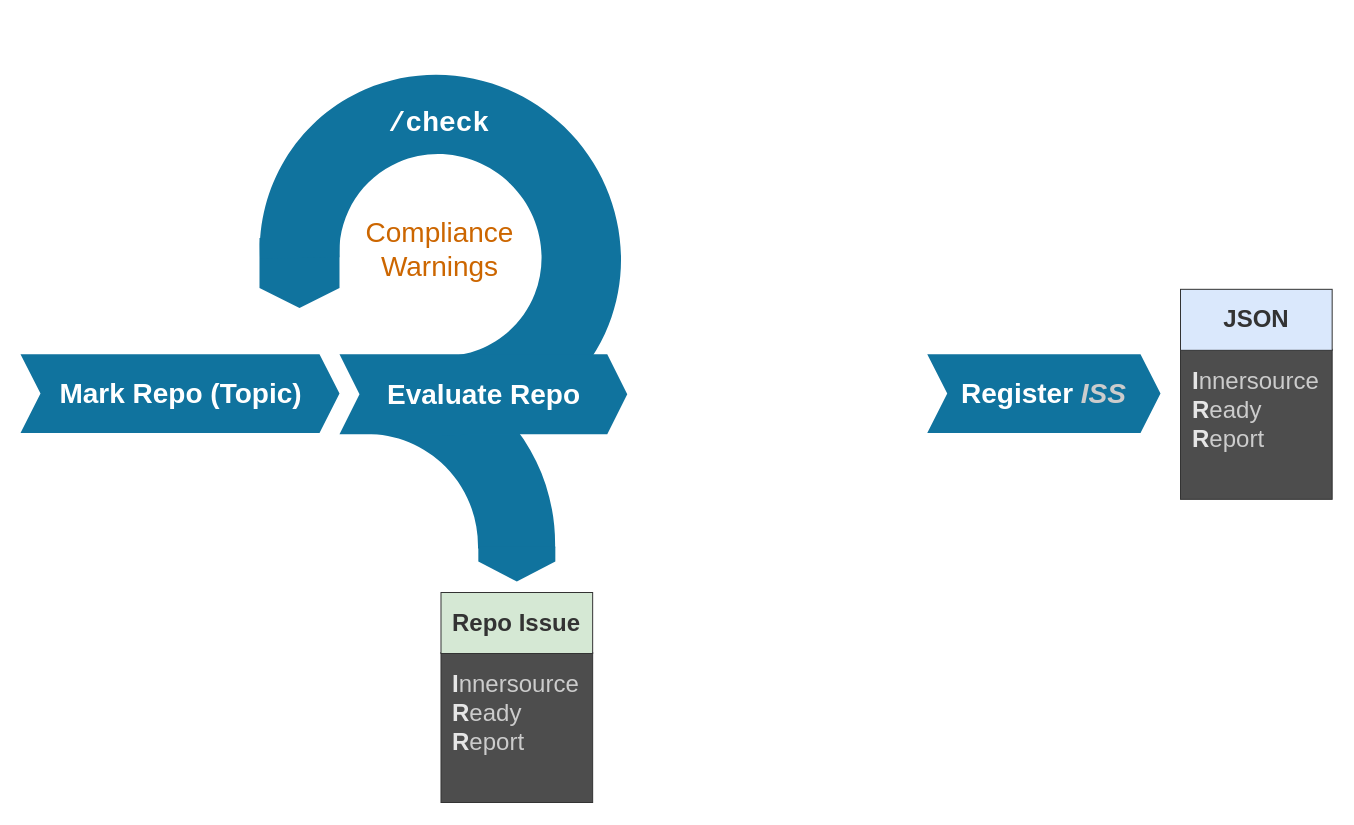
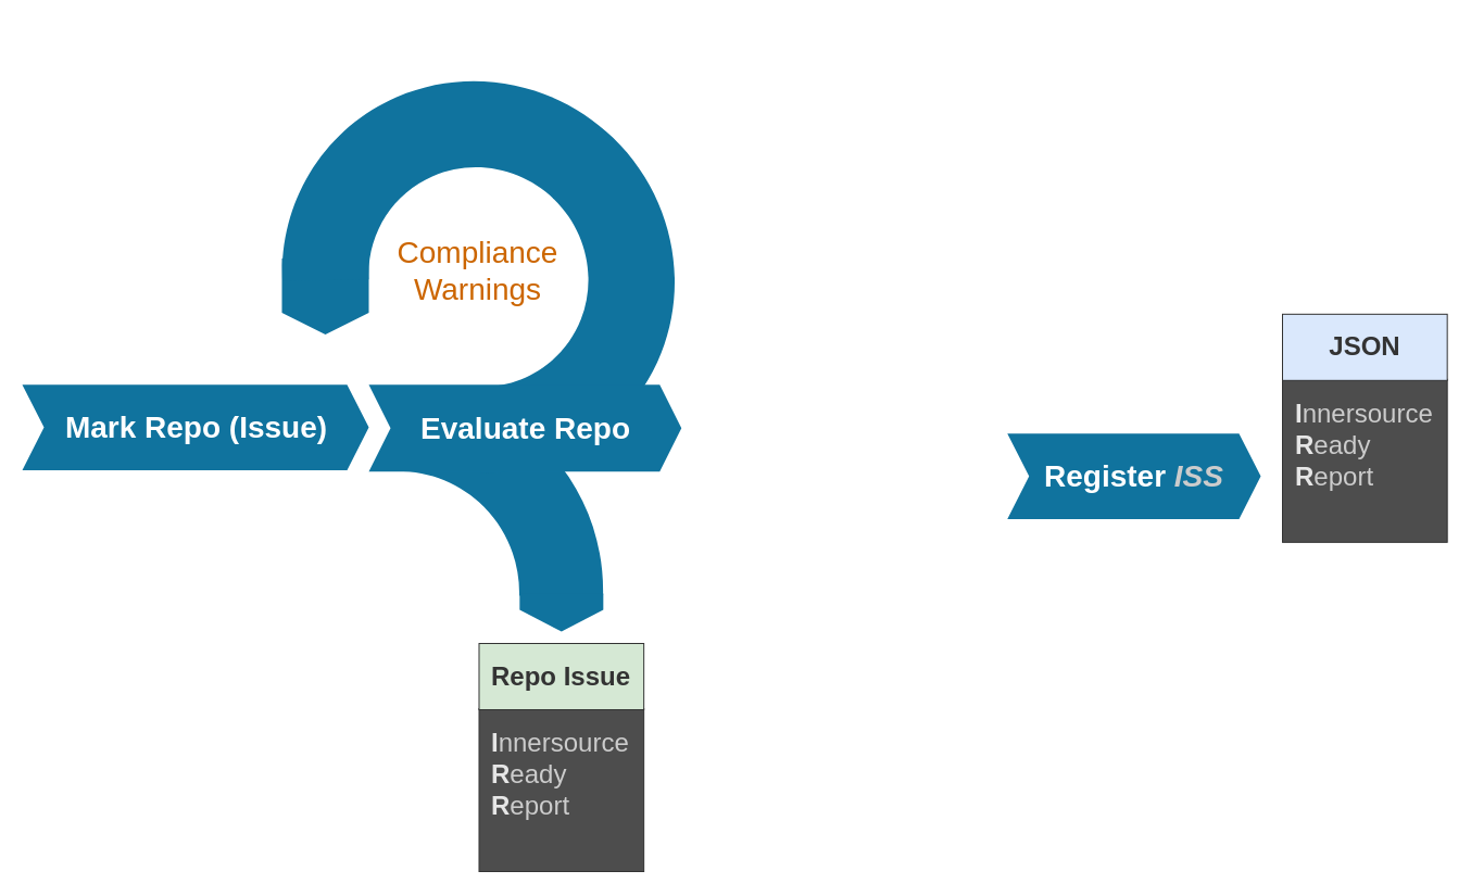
- <mxCell id="12" value="&lt;font size=&quot;1&quot; face=&quot;Courier New&quot; style=&quot;&quot;&gt;&lt;b style=&quot;font-size: 28px;&quot;&gt;/check&lt;/b&gt;&lt;/font&gt;" style="text;html=1;strokeColor=none;fillColor=none;align=center;verticalAlign=middle;whiteSpace=wrap;rounded=0;fontSize=24;fontColor=#FFFFFF;" parent="1" vertex="1"><mxGeometry x="394.95" y="50.4" width="87.75" height="42" as="geometry" /></mxCell>
- <mxCell id="10" value="&lt;font style=&quot;font-size: 28px;&quot;&gt;Mark Repo (Topic)&lt;/font&gt;" style="html=1;shape=mxgraph.infographic.ribbonSimple;notch1=20;notch2=20;fillColor=#10739E;strokeColor=none;align=center;verticalAlign=middle;fontColor=#ffffff;fontSize=24;fontStyle=1;" parent="1" vertex="1"><mxGeometry x="20" y="301.82" width="319" height="78.58" as="geometry" /></mxCell>
+ <mxCell id="10" value="&lt;font style=&quot;font-size: 28px;&quot;&gt;Mark Repo (Issue)&lt;/font&gt;" style="html=1;shape=mxgraph.infographic.ribbonSimple;notch1=20;notch2=20;fillColor=#10739E;strokeColor=none;align=center;verticalAlign=middle;fontColor=#ffffff;fontSize=24;fontStyle=1;" parent="1" vertex="1"><mxGeometry x="20" y="301.82" width="319" height="78.58" as="geometry" /></mxCell>
- <mxCell id="4" value="Register &lt;i&gt;&lt;font color=&quot;#cccccc&quot;&gt;ISS&lt;/font&gt;&lt;/i&gt;" style="html=1;shape=mxgraph.infographic.ribbonSimple;notch1=20;notch2=20;fillColor=#10739E;strokeColor=none;align=center;verticalAlign=middle;fontColor=#ffffff;fontSize=28;fontStyle=1;" parent="1" vertex="1"><mxGeometry x="926.75" y="301.82" width="233.25" height="78.58" as="geometry" /></mxCell>
+ <mxCell id="4" value="Register &lt;i&gt;&lt;font color=&quot;#cccccc&quot;&gt;ISS&lt;/font&gt;&lt;/i&gt;" style="html=1;shape=mxgraph.infographic.ribbonSimple;notch1=20;notch2=20;fillColor=#10739E;strokeColor=none;align=center;verticalAlign=middle;fontColor=#ffffff;fontSize=28;fontStyle=1;" parent="1" vertex="1"><mxGeometry x="926.75" y="346.82" width="233.25" height="78.58" as="geometry" /></mxCell>
